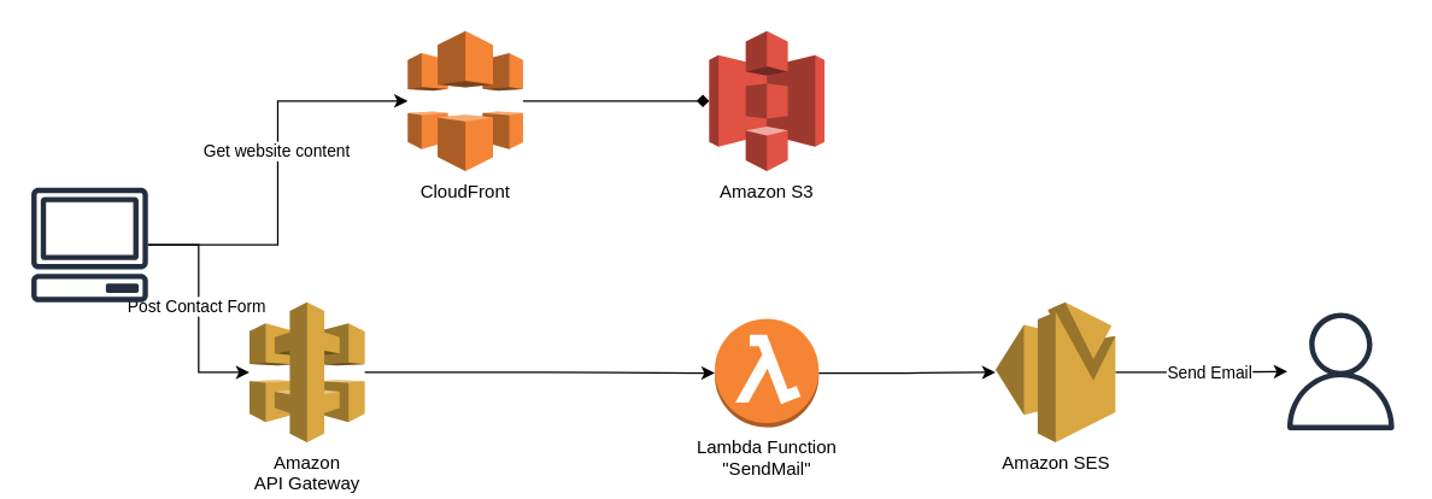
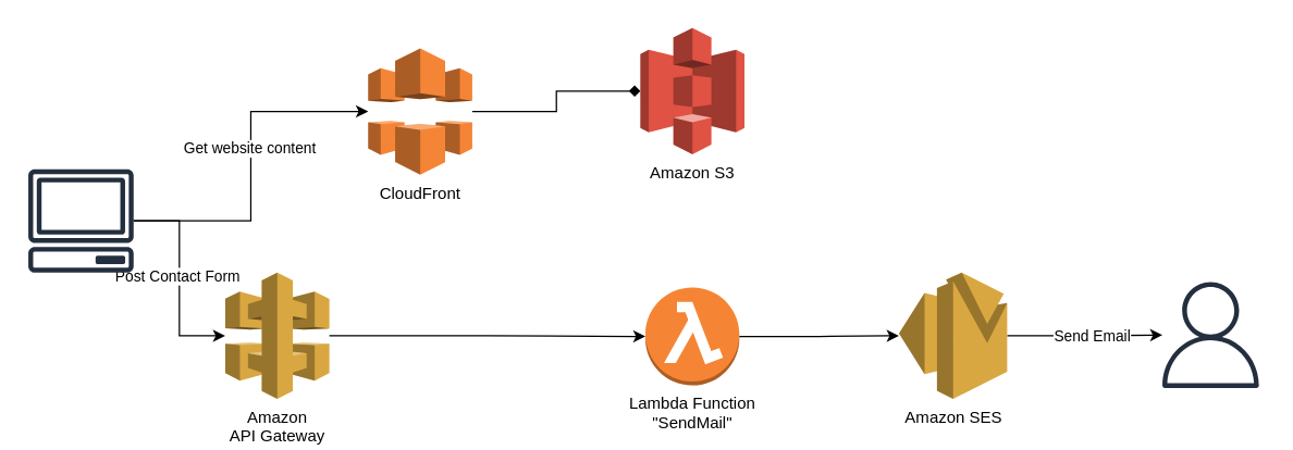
- <mxCell id="11" value="CloudFront" style="outlineConnect=0;dashed=0;verticalLabelPosition=bottom;verticalAlign=top;align=center;html=1;shape=mxgraph.aws3.cloudfront;fillColor=#F58536;gradientColor=none;" vertex="1" parent="1"><mxGeometry x="270" y="20" width="76.5" height="93" as="geometry" /></mxCell>
+ <mxCell id="11" value="CloudFront" style="outlineConnect=0;dashed=0;verticalLabelPosition=bottom;verticalAlign=top;align=center;html=1;shape=mxgraph.aws3.cloudfront;fillColor=#F58536;gradientColor=none;" vertex="1" parent="1"><mxGeometry x="270" y="35" width="76.5" height="93" as="geometry" /></mxCell>
